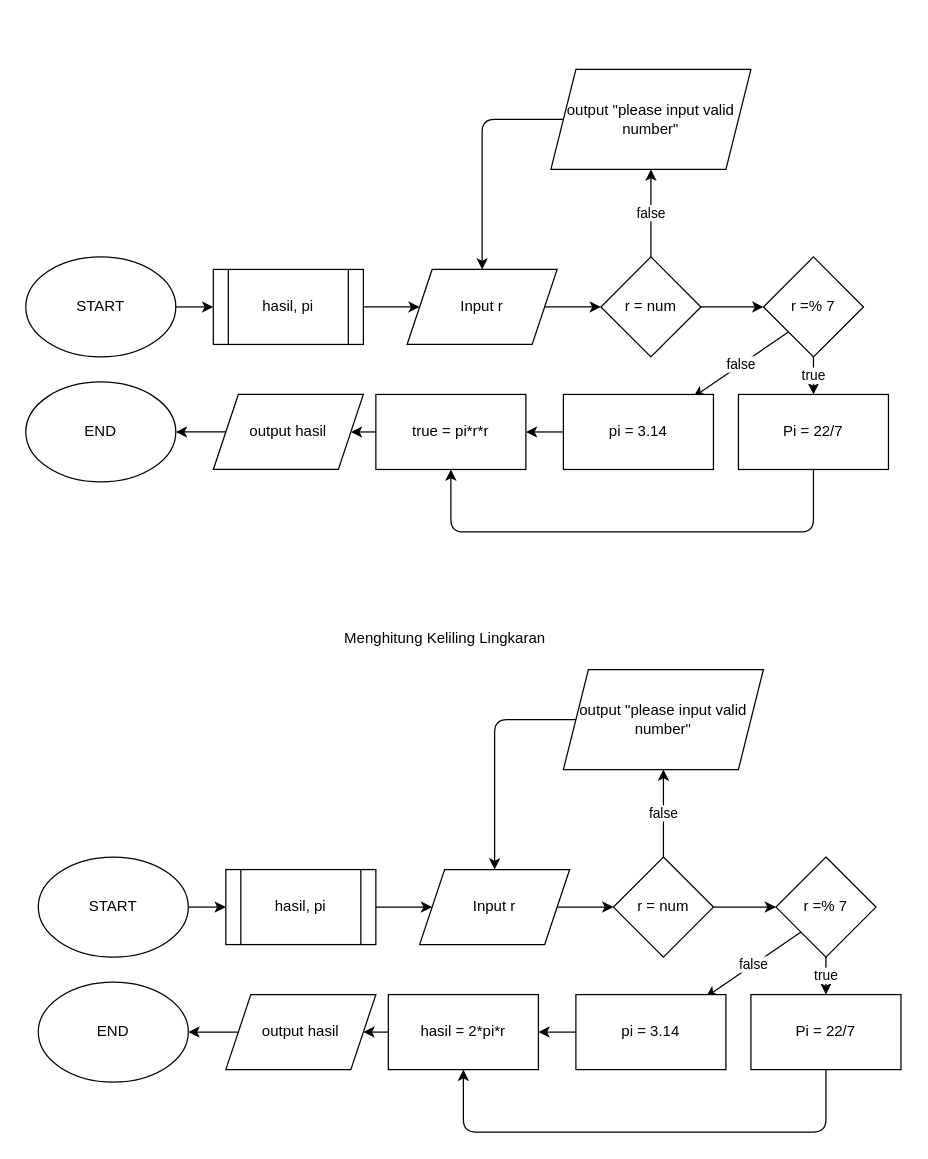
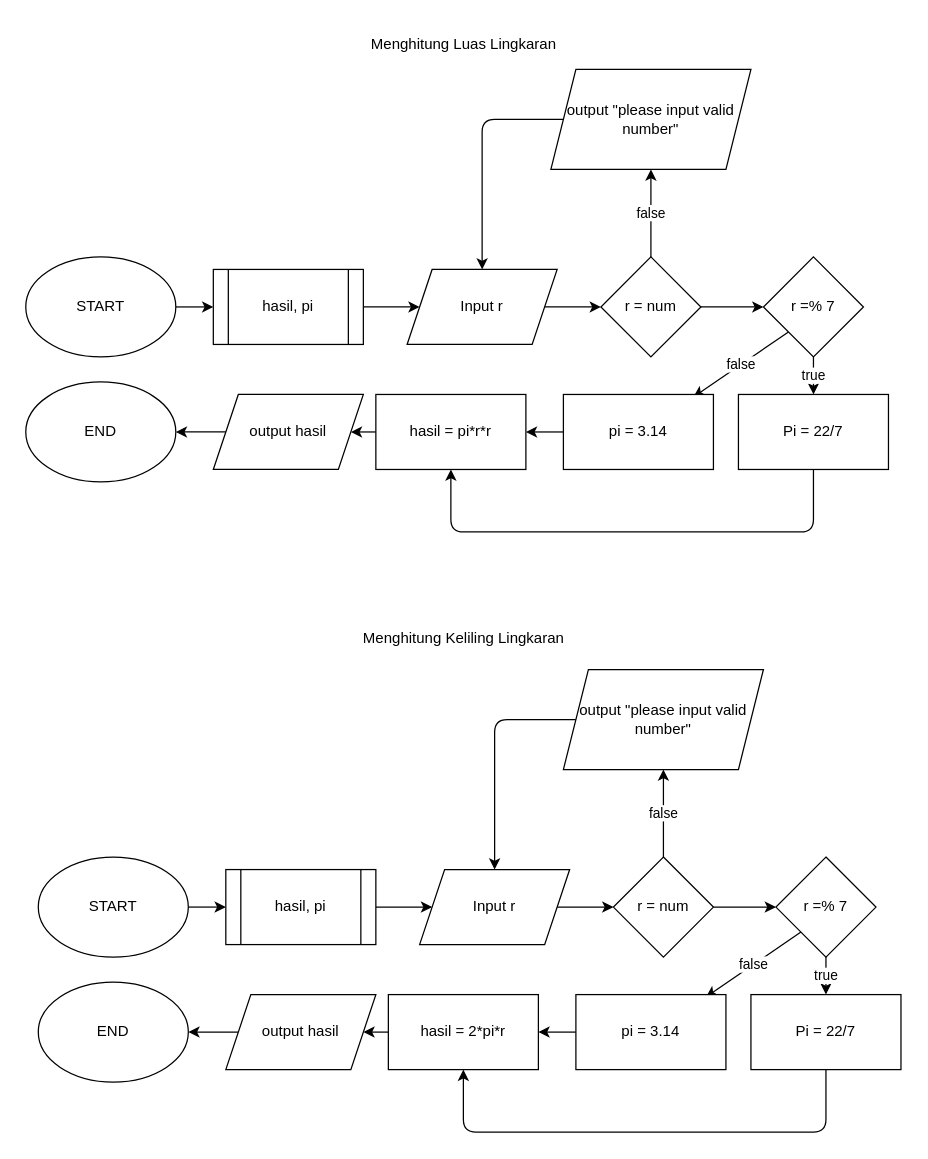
+ <mxCell id="48" value="Menghitung Luas Lingkaran" style="text;html=1;align=center;verticalAlign=middle;resizable=0;points=[];autosize=1;strokeColor=none;fillColor=none;" vertex="1" parent="1"><mxGeometry x="285" y="20" width="170" height="30" as="geometry" /></mxCell>
- <mxCell id="21" value="true = pi*r*r" style="rounded=0;whiteSpace=wrap;html=1;" vertex="1" parent="1"><mxGeometry x="300" y="315" width="120" height="60" as="geometry" /></mxCell>
+ <mxCell id="21" value="hasil = pi*r*r" style="rounded=0;whiteSpace=wrap;html=1;" vertex="1" parent="1"><mxGeometry x="300" y="315" width="120" height="60" as="geometry" /></mxCell>
- <mxCell id="49" value="Menghitung Keliling Lingkaran" style="text;html=1;align=center;verticalAlign=middle;resizable=0;points=[];autosize=1;strokeColor=none;fillColor=none;" vertex="1" parent="1"><mxGeometry x="265" y="495" width="180" height="30" as="geometry" /></mxCell>
+ <mxCell id="49" value="Menghitung Keliling Lingkaran" style="text;html=1;align=center;verticalAlign=middle;resizable=0;points=[];autosize=1;strokeColor=none;fillColor=none;" vertex="1" parent="1"><mxGeometry x="280" y="495" width="180" height="30" as="geometry" /></mxCell>
